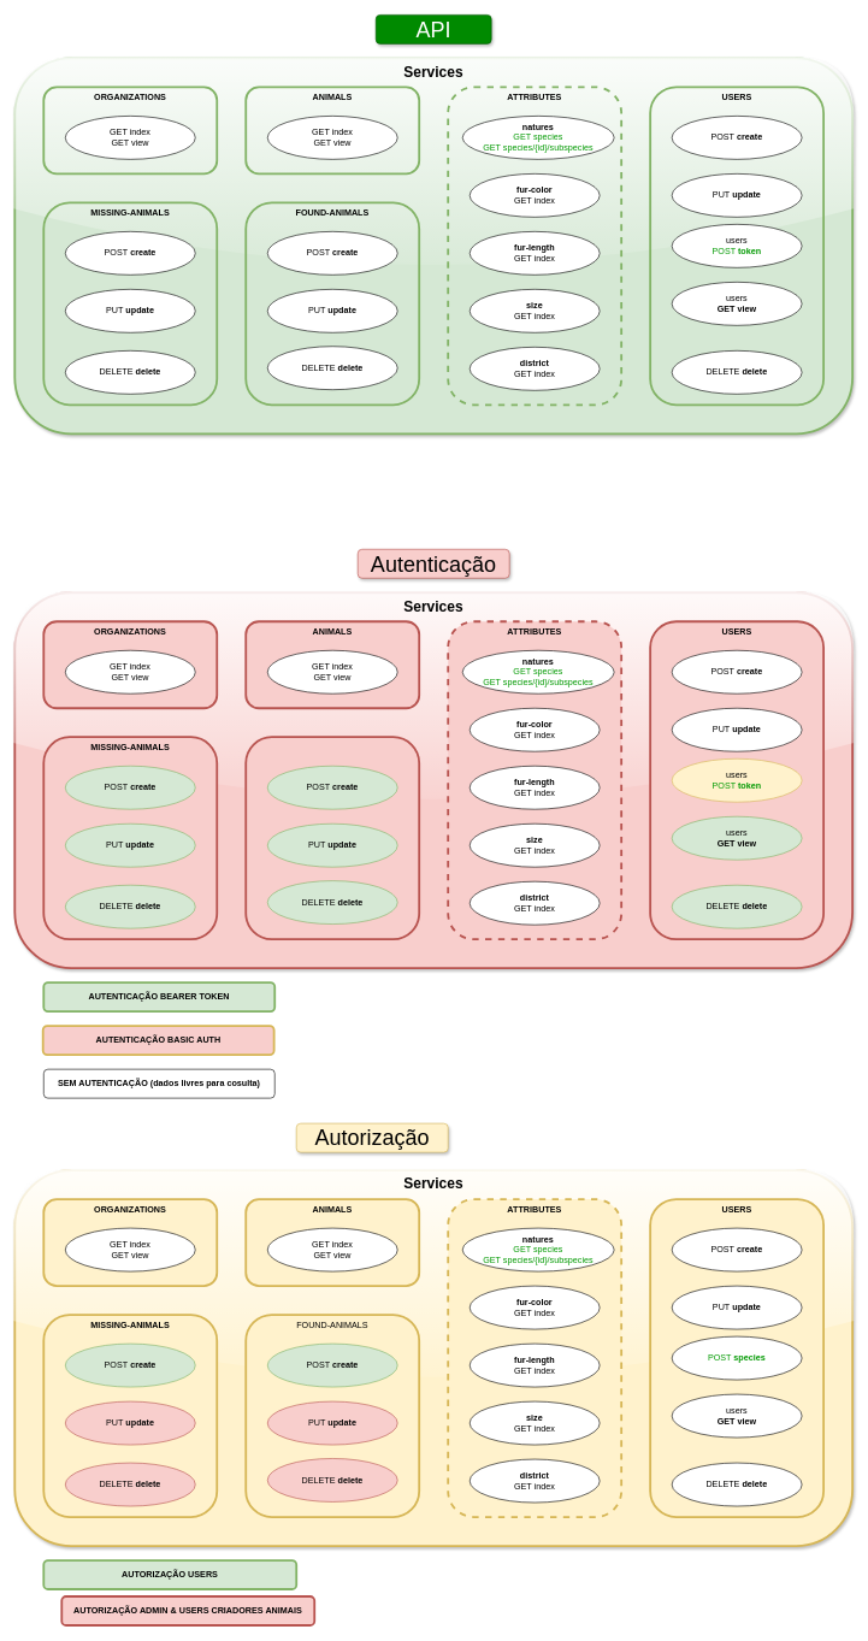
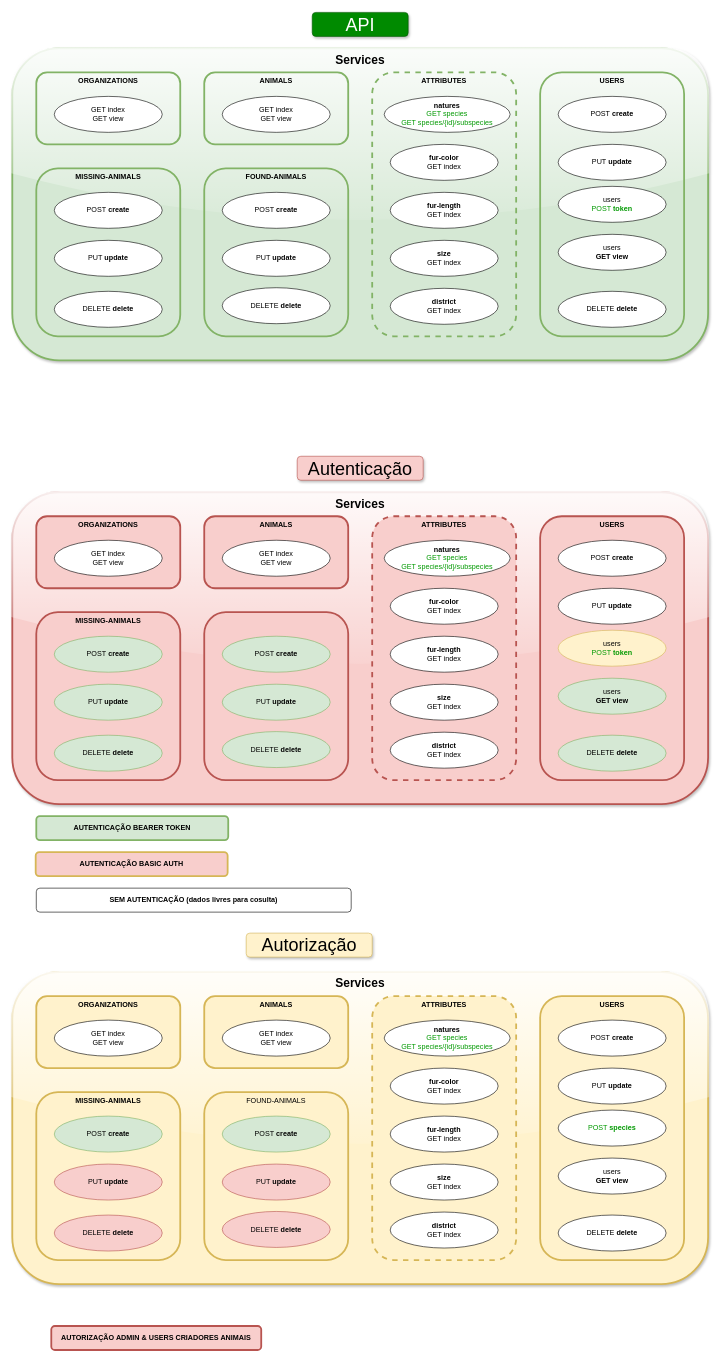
- <mxCell id="88" value="&lt;b&gt;SEM AUTENTICAÇÃO (dados livres para cosulta)&lt;/b&gt;" style="rounded=1;whiteSpace=wrap;html=1;strokeWidth=1;" vertex="1" parent="1"><mxGeometry x="60" y="1480" width="320" height="40" as="geometry" /></mxCell>
+ <mxCell id="88" value="&lt;b&gt;SEM AUTENTICAÇÃO (dados livres para cosulta)&lt;/b&gt;" style="rounded=1;whiteSpace=wrap;html=1;strokeWidth=1;" vertex="1" parent="1"><mxGeometry x="60" y="1480" width="525" height="40" as="geometry" /></mxCell>
- <mxCell id="87" value="&lt;b&gt;AUTORIZAÇÃO USERS&lt;/b&gt;" style="rounded=1;whiteSpace=wrap;html=1;strokeColor=#82b366;strokeWidth=3;fillColor=#d5e8d4;" vertex="1" parent="1"><mxGeometry x="60" y="2160" width="350" height="40" as="geometry" /></mxCell>
